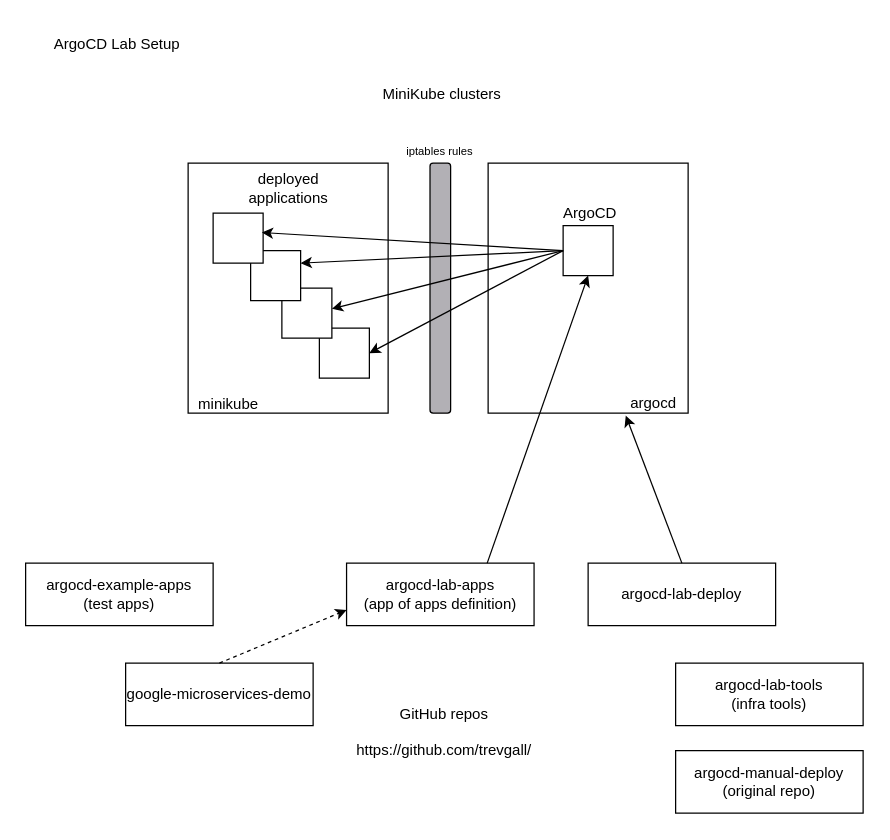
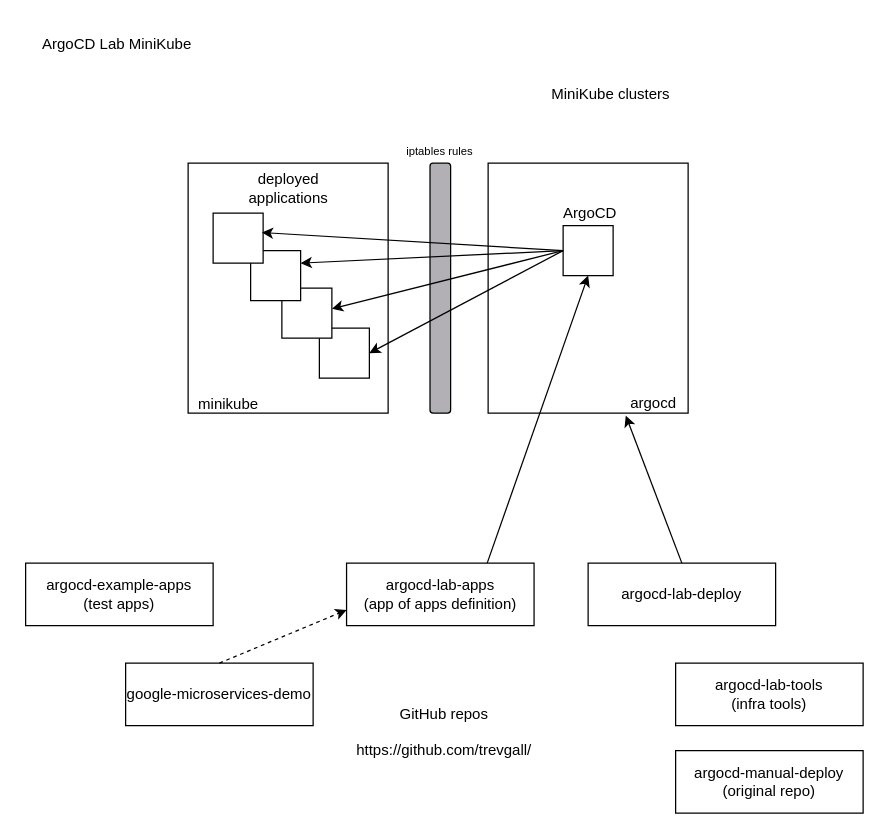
- <mxCell id="12" value="ArgoCD Lab Setup&amp;nbsp;" style="text;strokeColor=none;align=center;fillColor=none;html=1;verticalAlign=middle;whiteSpace=wrap;rounded=0;" vertex="1" parent="1"><mxGeometry x="20" y="20" width="150" height="30" as="geometry" /></mxCell>
+ <mxCell id="12" value="ArgoCD Lab MiniKube&amp;nbsp;" style="text;strokeColor=none;align=center;fillColor=none;html=1;verticalAlign=middle;whiteSpace=wrap;rounded=0;" vertex="1" parent="1"><mxGeometry x="20" y="20" width="150" height="30" as="geometry" /></mxCell>
- <mxCell id="10" value="MiniKube clusters&amp;nbsp;" style="text;strokeColor=none;align=center;fillColor=none;html=1;verticalAlign=middle;whiteSpace=wrap;rounded=0;" vertex="1" parent="1"><mxGeometry x="280" y="60" width="150" height="30" as="geometry" /></mxCell>
+ <mxCell id="10" value="MiniKube clusters&amp;nbsp;" style="text;strokeColor=none;align=center;fillColor=none;html=1;verticalAlign=middle;whiteSpace=wrap;rounded=0;" vertex="1" parent="1"><mxGeometry x="415" y="60" width="150" height="30" as="geometry" /></mxCell>
